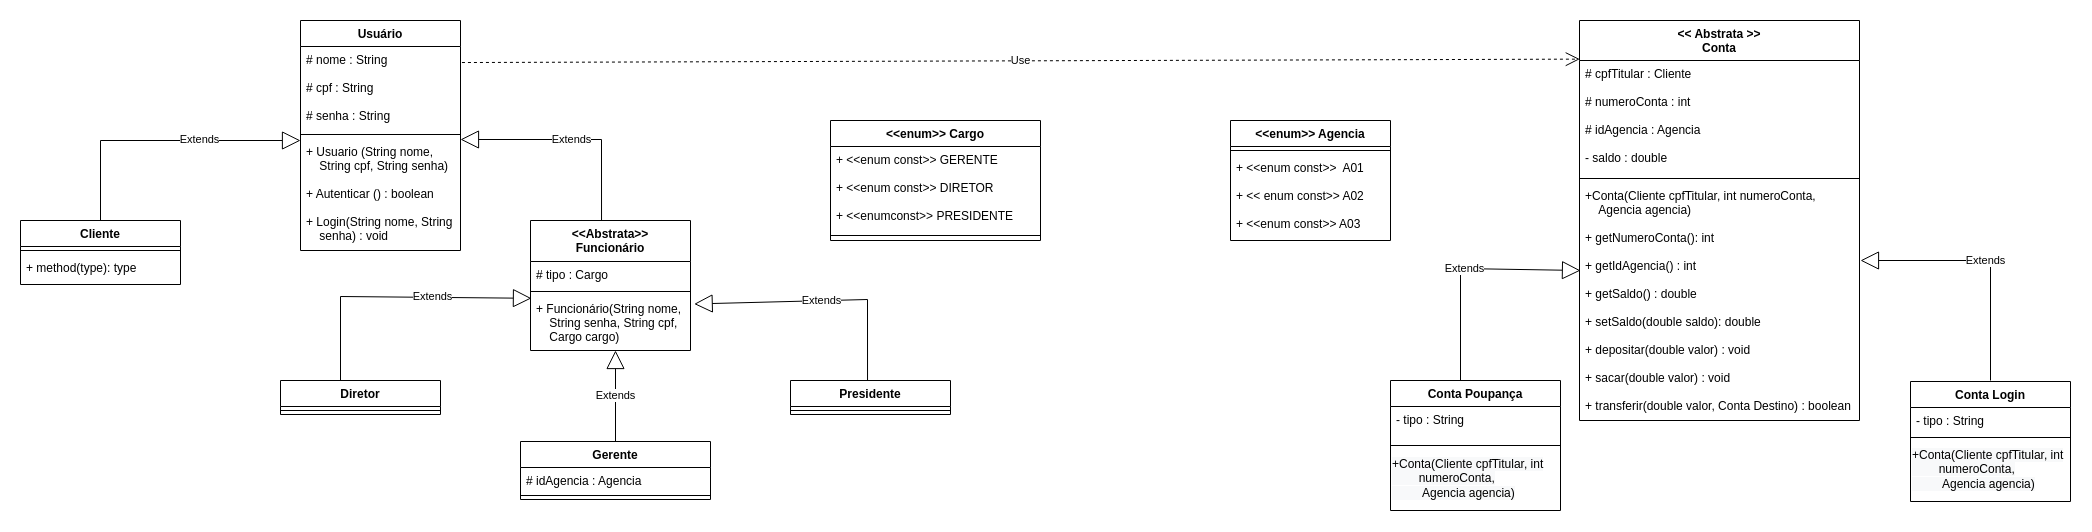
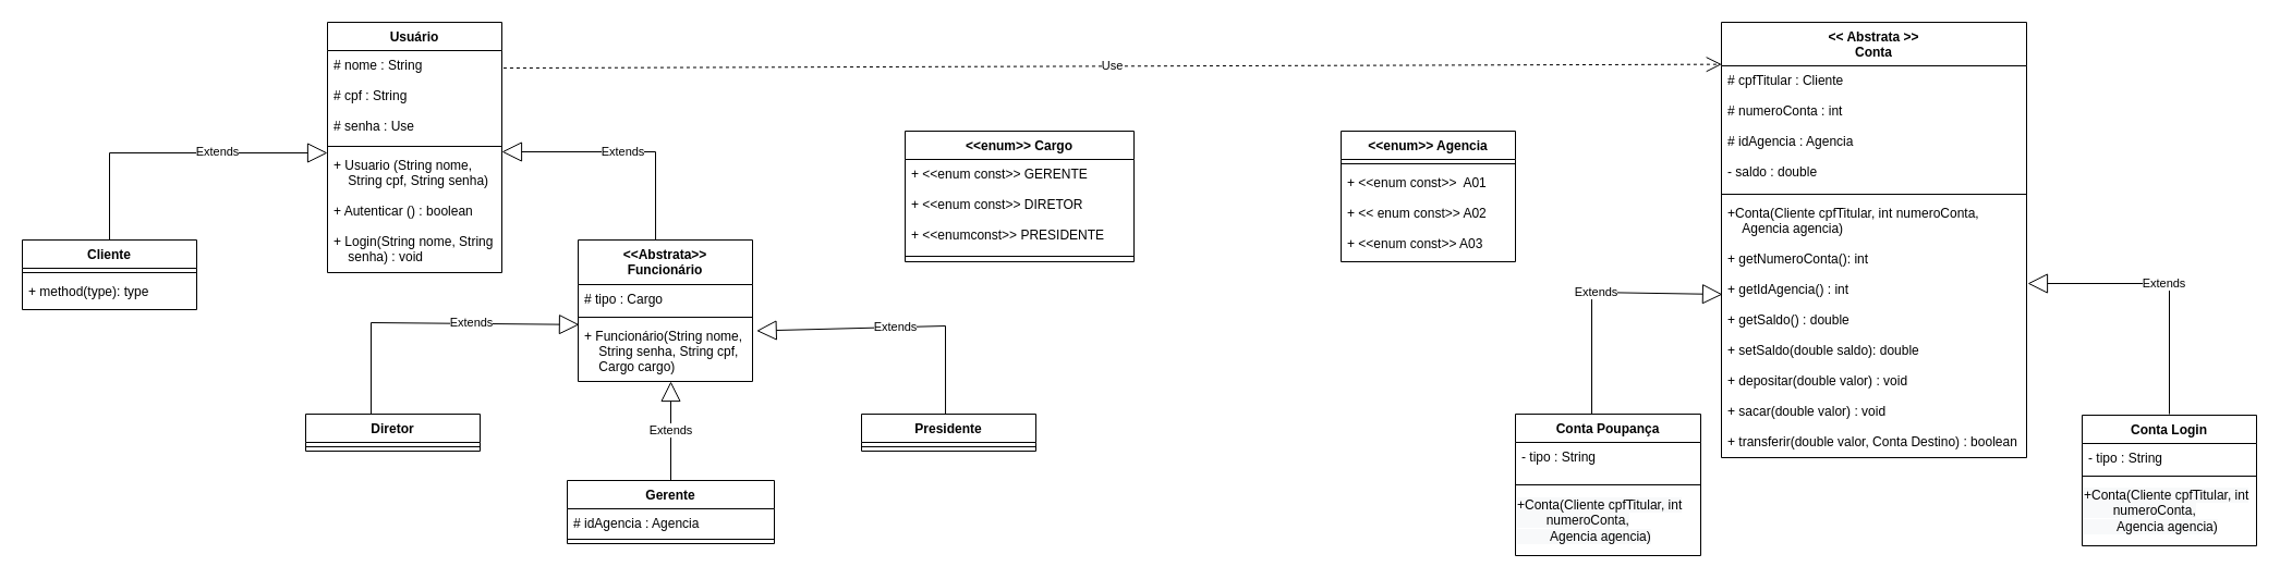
- <mxCell id="3" value="# nome : String&#10;&#10;# cpf : String&#10;&#10;# senha : String" style="text;strokeColor=none;fillColor=none;align=left;verticalAlign=top;spacingLeft=4;spacingRight=4;overflow=hidden;rotatable=0;points=[[0,0.5],[1,0.5]];portConstraint=eastwest;" parent="2" vertex="1"><mxGeometry y="26" width="160" height="84" as="geometry" /></mxCell>
+ <mxCell id="3" value="# nome : String&#10;&#10;# cpf : String&#10;&#10;# senha : Use" style="text;strokeColor=none;fillColor=none;align=left;verticalAlign=top;spacingLeft=4;spacingRight=4;overflow=hidden;rotatable=0;points=[[0,0.5],[1,0.5]];portConstraint=eastwest;" parent="2" vertex="1"><mxGeometry y="26" width="160" height="84" as="geometry" /></mxCell>
